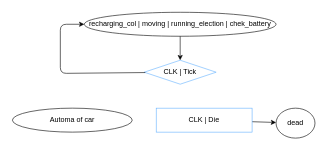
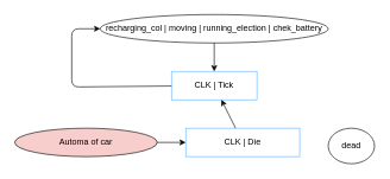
- <mxCell id="2" value="CLK | Tick" style="rhombus;whiteSpace=wrap;html=1;strokeColor=#66B2FF;fillColor=none;" parent="1" vertex="1"><mxGeometry x="240" y="100" width="120" height="40" as="geometry" /></mxCell>
+ <mxCell id="2" value="CLK | Tick" style="rounded=0;whiteSpace=wrap;html=1;strokeColor=#66B2FF;fillColor=none;" parent="1" vertex="1"><mxGeometry x="240" y="100" width="120" height="40" as="geometry" /></mxCell>
- <mxCell id="9" value="Automa of car" style="ellipse;whiteSpace=wrap;html=1;" parent="1" vertex="1"><mxGeometry x="20" y="180" width="200" height="40" as="geometry" /></mxCell>
+ <mxCell id="9" value="Automa of car" style="ellipse;whiteSpace=wrap;html=1;fillColor=#f8cecc;" parent="1" vertex="1"><mxGeometry x="20" y="180" width="200" height="40" as="geometry" /></mxCell>
+ <mxCell id="10" value="" style="endArrow=classic;html=1;" parent="1" source="9" target="8" edge="1"><mxGeometry width="50" height="50" relative="1" as="geometry"><mxPoint x="236.5" y="260.5" as="sourcePoint" /><mxPoint x="286.5" y="210.5" as="targetPoint" /></mxGeometry></mxCell>
- <mxCell id="7" value="" style="endArrow=classic;html=1;" parent="1" source="8" target="6" edge="1"><mxGeometry width="50" height="50" relative="1" as="geometry"><mxPoint x="-17" y="237.5" as="sourcePoint" /><mxPoint x="33" y="187.5" as="targetPoint" /></mxGeometry></mxCell>
+ <mxCell id="7" value="" style="endArrow=classic;html=1;" parent="1" source="8" target="2" edge="1"><mxGeometry width="50" height="50" relative="1" as="geometry"><mxPoint x="-17" y="237.5" as="sourcePoint" /><mxPoint x="33" y="187.5" as="targetPoint" /></mxGeometry></mxCell>
